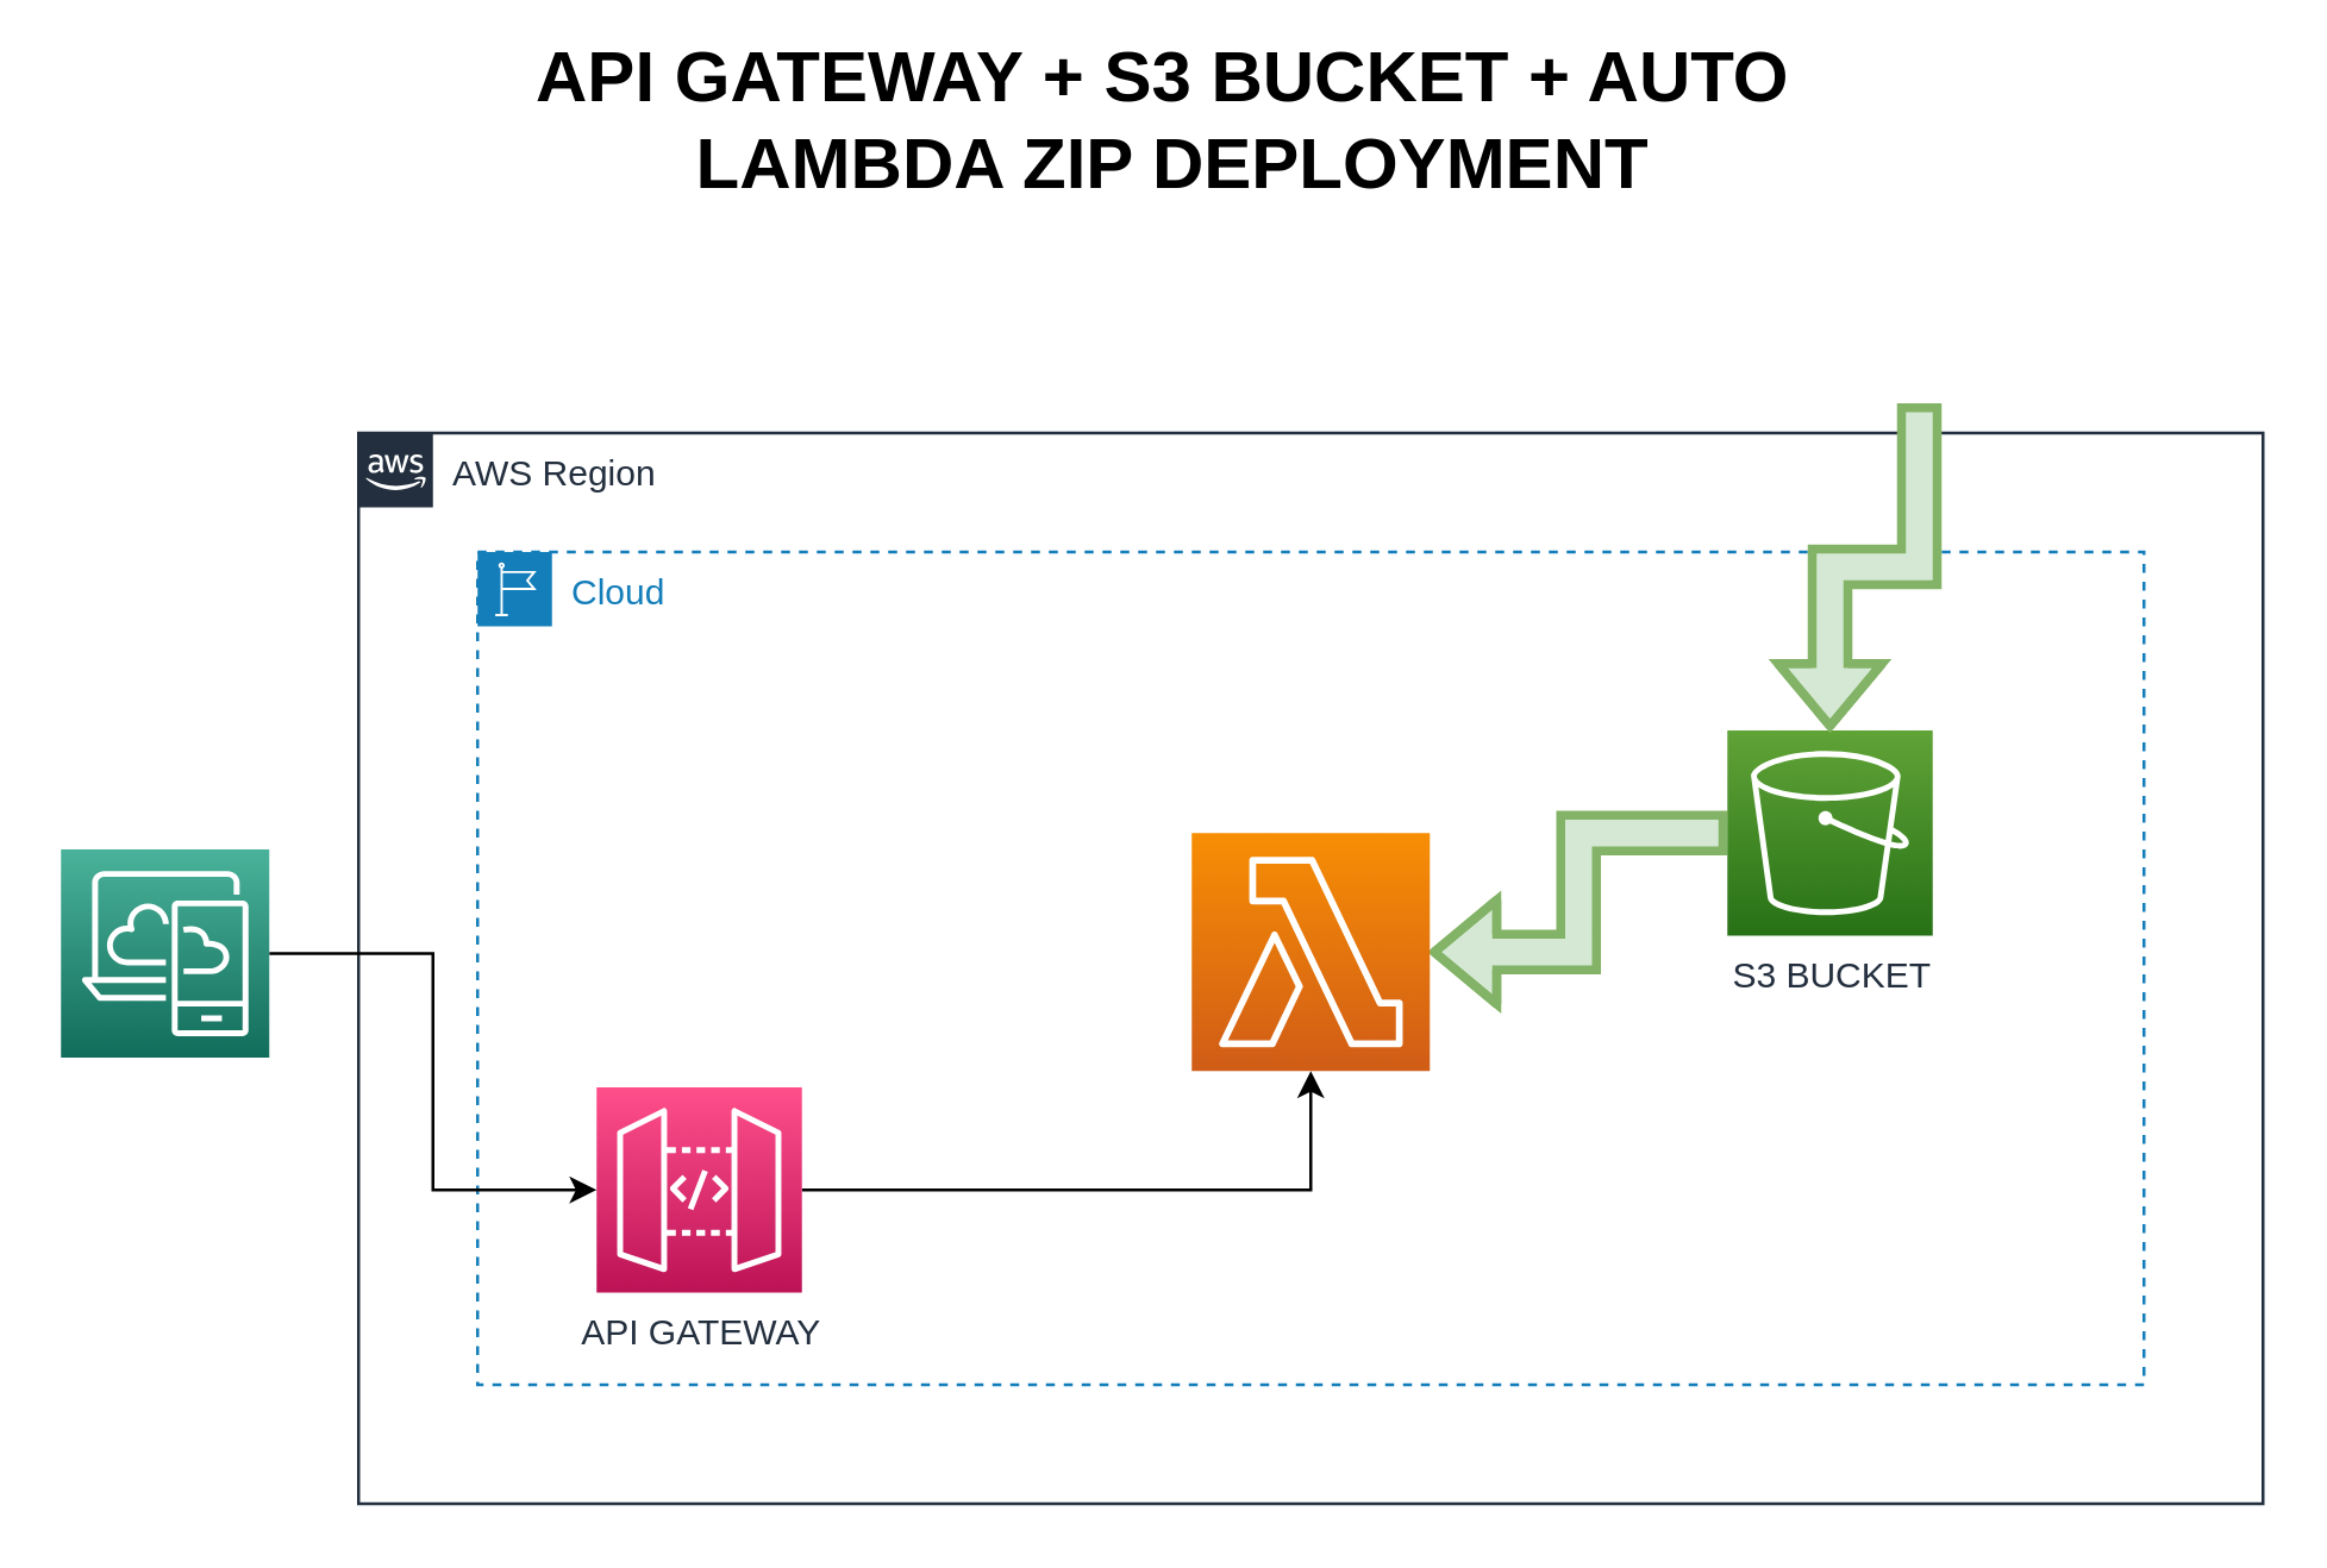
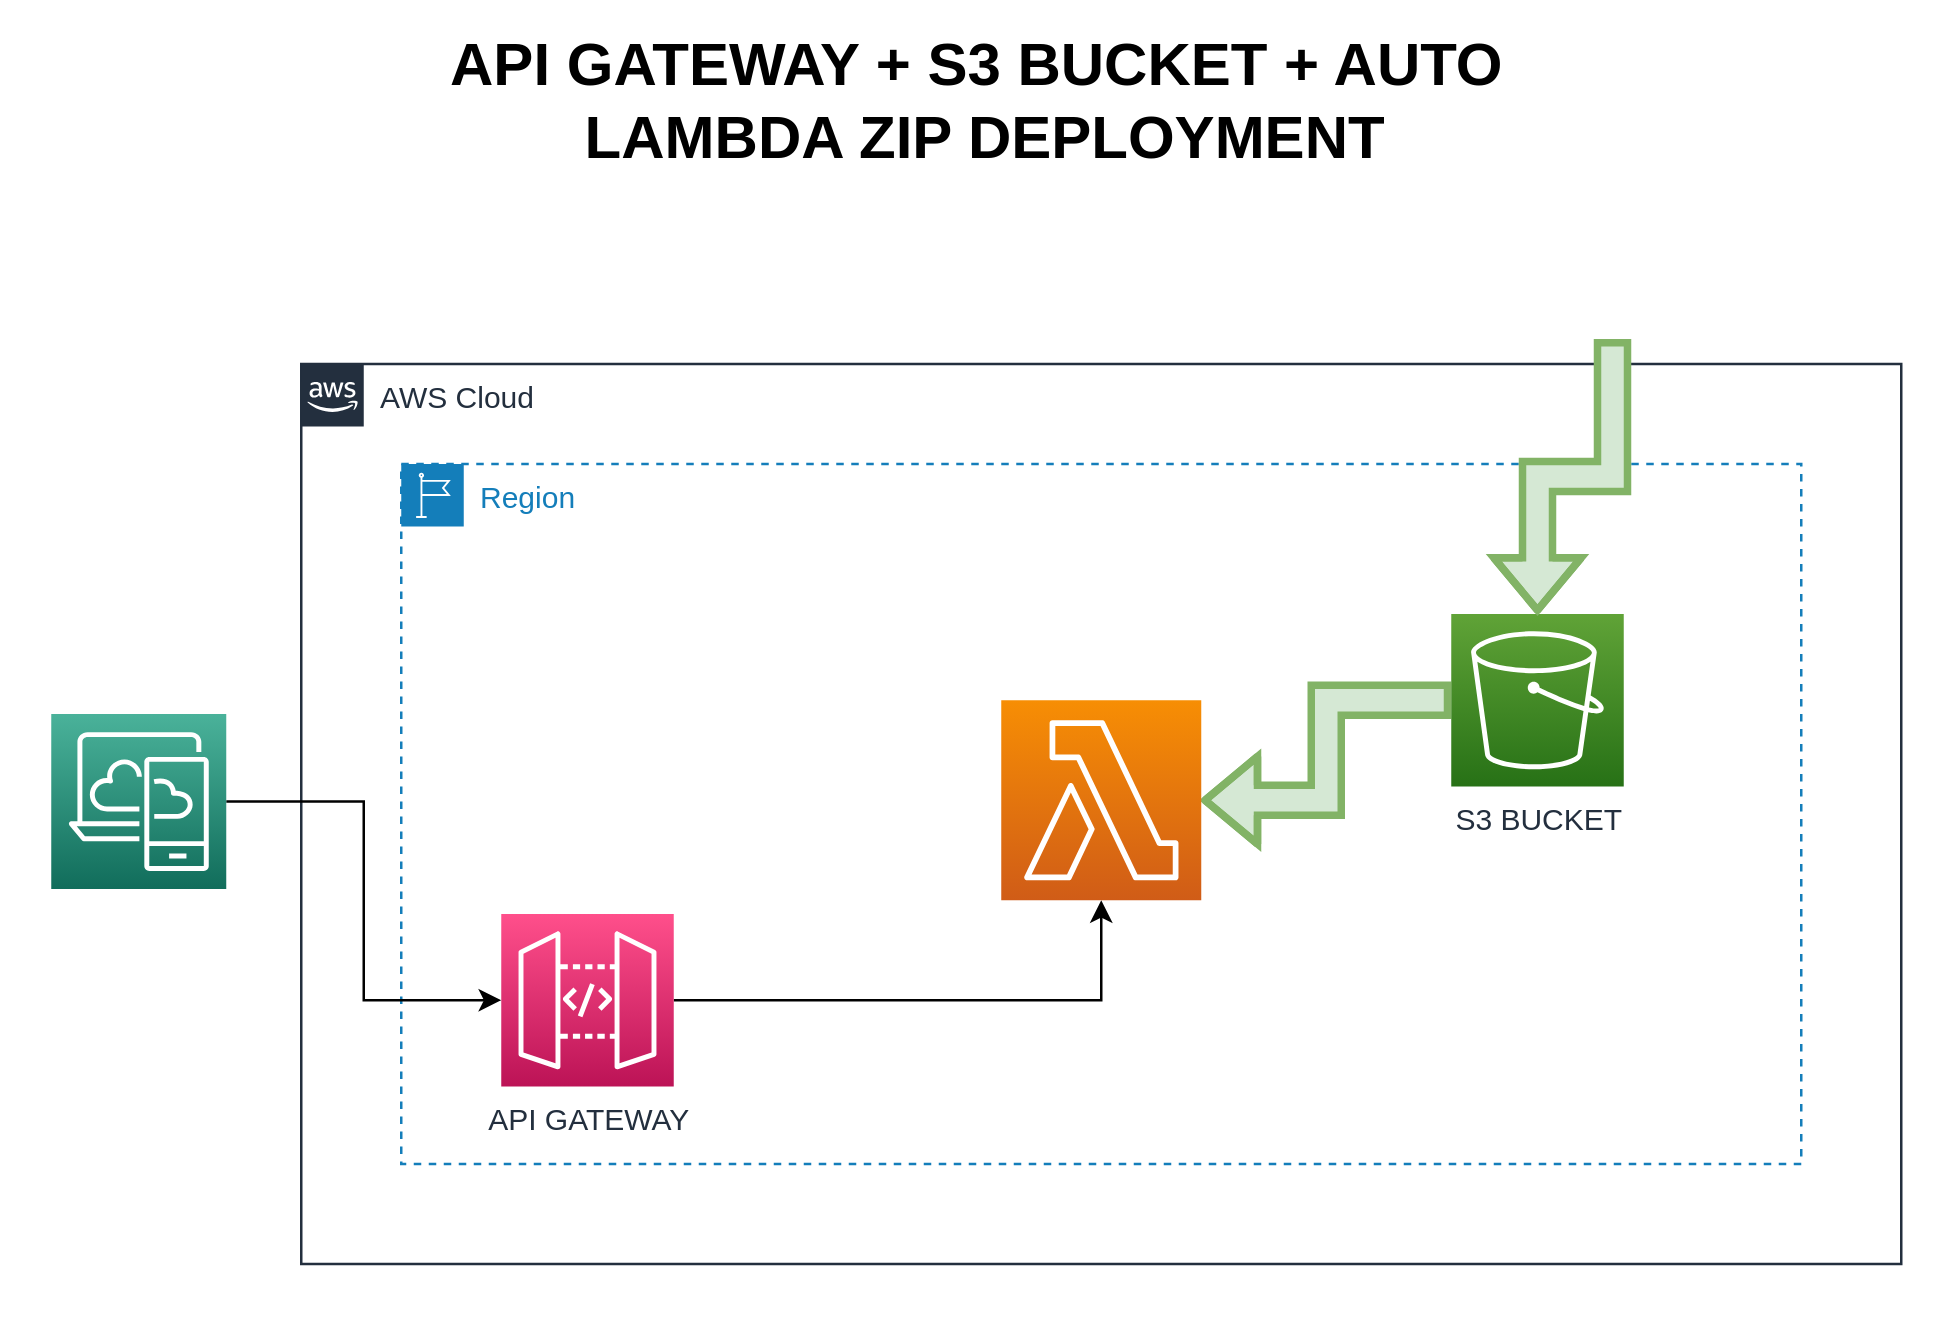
- <mxCell id="2" value="AWS Region" style="points=[[0,0],[0.25,0],[0.5,0],[0.75,0],[1,0],[1,0.25],[1,0.5],[1,0.75],[1,1],[0.75,1],[0.5,1],[0.25,1],[0,1],[0,0.75],[0,0.5],[0,0.25]];outlineConnect=0;gradientColor=none;html=1;whiteSpace=wrap;fontSize=12;fontStyle=0;container=1;pointerEvents=0;collapsible=0;recursiveResize=0;shape=mxgraph.aws4.group;grIcon=mxgraph.aws4.group_aws_cloud_alt;strokeColor=#232F3E;fillColor=none;verticalAlign=top;align=left;spacingLeft=30;fontColor=#232F3E;dashed=0;" vertex="1" parent="1"><mxGeometry x="120" y="145" width="640" height="360" as="geometry" /></mxCell>
+ <mxCell id="2" value="AWS Cloud" style="points=[[0,0],[0.25,0],[0.5,0],[0.75,0],[1,0],[1,0.25],[1,0.5],[1,0.75],[1,1],[0.75,1],[0.5,1],[0.25,1],[0,1],[0,0.75],[0,0.5],[0,0.25]];outlineConnect=0;gradientColor=none;html=1;whiteSpace=wrap;fontSize=12;fontStyle=0;container=1;pointerEvents=0;collapsible=0;recursiveResize=0;shape=mxgraph.aws4.group;grIcon=mxgraph.aws4.group_aws_cloud_alt;strokeColor=#232F3E;fillColor=none;verticalAlign=top;align=left;spacingLeft=30;fontColor=#232F3E;dashed=0;" vertex="1" parent="1"><mxGeometry x="120" y="145" width="640" height="360" as="geometry" /></mxCell>
- <mxCell id="3" value="Cloud" style="points=[[0,0],[0.25,0],[0.5,0],[0.75,0],[1,0],[1,0.25],[1,0.5],[1,0.75],[1,1],[0.75,1],[0.5,1],[0.25,1],[0,1],[0,0.75],[0,0.5],[0,0.25]];outlineConnect=0;gradientColor=none;html=1;whiteSpace=wrap;fontSize=12;fontStyle=0;container=1;pointerEvents=0;collapsible=0;recursiveResize=0;shape=mxgraph.aws4.group;grIcon=mxgraph.aws4.group_region;strokeColor=#147EBA;fillColor=none;verticalAlign=top;align=left;spacingLeft=30;fontColor=#147EBA;dashed=1;" vertex="1" parent="2"><mxGeometry x="40" y="40" width="560" height="280" as="geometry" /></mxCell>
+ <mxCell id="3" value="Region" style="points=[[0,0],[0.25,0],[0.5,0],[0.75,0],[1,0],[1,0.25],[1,0.5],[1,0.75],[1,1],[0.75,1],[0.5,1],[0.25,1],[0,1],[0,0.75],[0,0.5],[0,0.25]];outlineConnect=0;gradientColor=none;html=1;whiteSpace=wrap;fontSize=12;fontStyle=0;container=1;pointerEvents=0;collapsible=0;recursiveResize=0;shape=mxgraph.aws4.group;grIcon=mxgraph.aws4.group_region;strokeColor=#147EBA;fillColor=none;verticalAlign=top;align=left;spacingLeft=30;fontColor=#147EBA;dashed=1;" vertex="1" parent="2"><mxGeometry x="40" y="40" width="560" height="280" as="geometry" /></mxCell>
